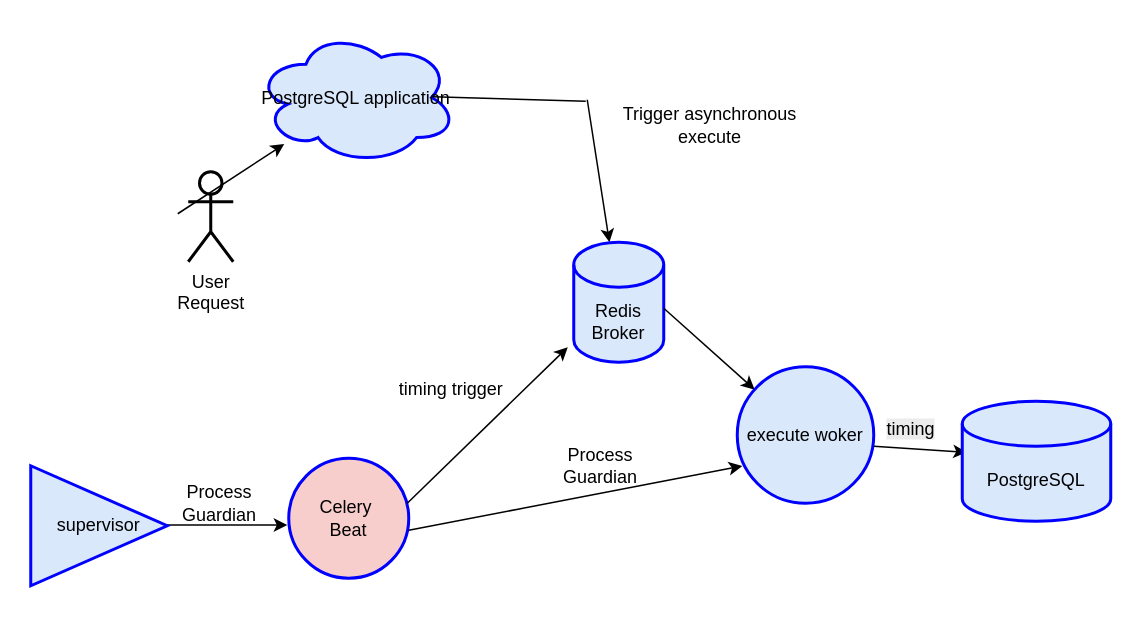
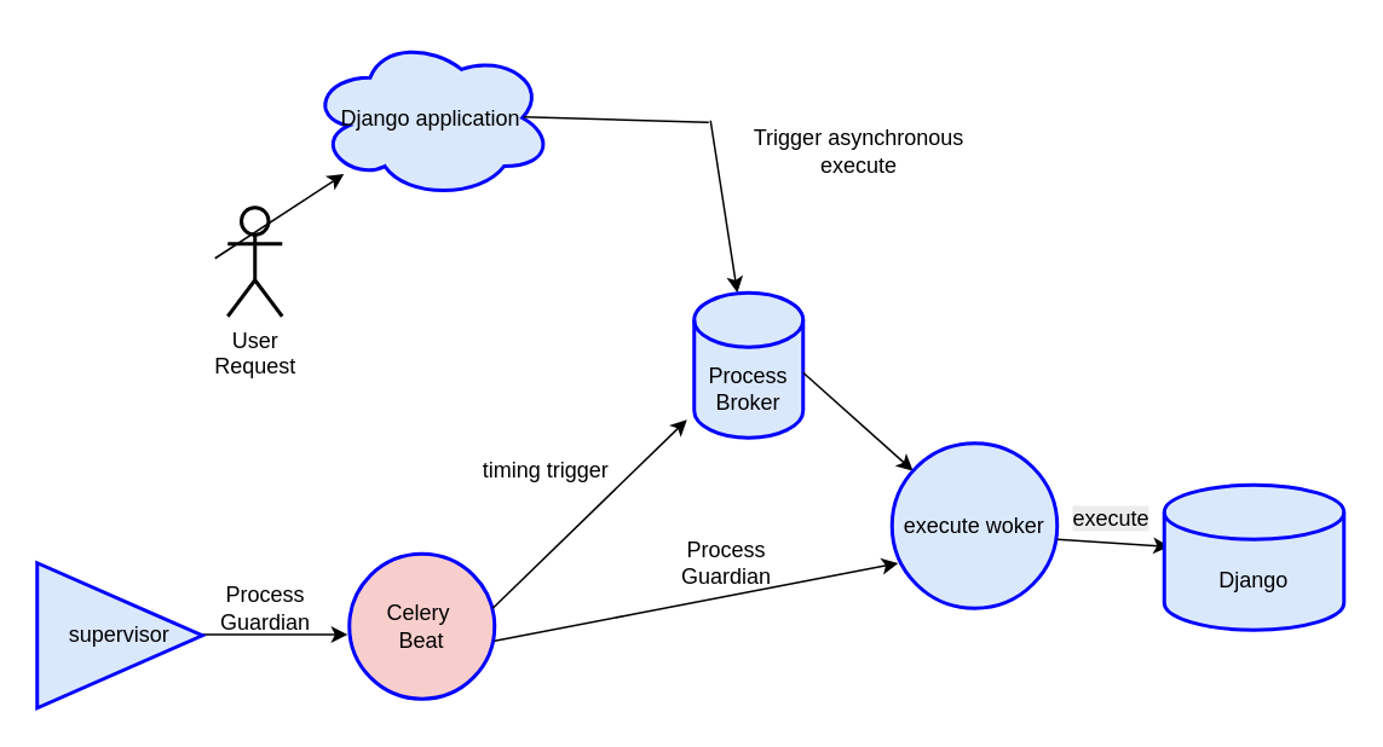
- <mxCell id="4" value="PostgreSQL application" style="ellipse;shape=cloud;whiteSpace=wrap;html=1;fillColor=#dae8fc;strokeColor=#0000FF;strokeWidth=2;" vertex="1" parent="1"><mxGeometry x="170" y="20" width="134" height="89" as="geometry" /></mxCell>
+ <mxCell id="4" value="Django application" style="ellipse;shape=cloud;whiteSpace=wrap;html=1;fillColor=#dae8fc;strokeColor=#0000FF;strokeWidth=2;" vertex="1" parent="1"><mxGeometry x="170" y="20" width="134" height="89" as="geometry" /></mxCell>
- <mxCell id="7" value="Redis&lt;div&gt;Broker&lt;/div&gt;" style="shape=cylinder3;whiteSpace=wrap;html=1;boundedLbl=1;backgroundOutline=1;size=15;fillColor=#dae8fc;strokeColor=#0000FF;strokeWidth=2;" vertex="1" parent="1"><mxGeometry x="382" y="161" width="60" height="80" as="geometry" /></mxCell>
+ <mxCell id="7" value="Process&lt;div&gt;Broker&lt;/div&gt;" style="shape=cylinder3;whiteSpace=wrap;html=1;boundedLbl=1;backgroundOutline=1;size=15;fillColor=#dae8fc;strokeColor=#0000FF;strokeWidth=2;" vertex="1" parent="1"><mxGeometry x="382" y="161" width="60" height="80" as="geometry" /></mxCell>
- <mxCell id="18" value="&lt;span style=&quot;color: rgb(0, 0, 0); font-family: Helvetica; font-size: 12px; font-style: normal; font-variant-ligatures: normal; font-variant-caps: normal; font-weight: 400; letter-spacing: normal; orphans: 2; text-align: center; text-indent: 0px; text-transform: none; widows: 2; word-spacing: 0px; -webkit-text-stroke-width: 0px; white-space: normal; background-color: rgb(236, 236, 236); text-decoration-thickness: initial; text-decoration-style: initial; text-decoration-color: initial; display: inline !important; float: none;&quot;&gt;timing&lt;/span&gt;" style="text;whiteSpace=wrap;html=1;" vertex="1" parent="1"><mxGeometry x="589" y="271.5" width="70" height="36" as="geometry" /></mxCell>
+ <mxCell id="18" value="&lt;span style=&quot;color: rgb(0, 0, 0); font-family: Helvetica; font-size: 12px; font-style: normal; font-variant-ligatures: normal; font-variant-caps: normal; font-weight: 400; letter-spacing: normal; orphans: 2; text-align: center; text-indent: 0px; text-transform: none; widows: 2; word-spacing: 0px; -webkit-text-stroke-width: 0px; white-space: normal; background-color: rgb(236, 236, 236); text-decoration-thickness: initial; text-decoration-style: initial; text-decoration-color: initial; display: inline !important; float: none;&quot;&gt;execute&lt;/span&gt;" style="text;whiteSpace=wrap;html=1;" vertex="1" parent="1"><mxGeometry x="589" y="271.5" width="70" height="36" as="geometry" /></mxCell>
- <mxCell id="11" value="PostgreSQL" style="shape=cylinder3;whiteSpace=wrap;html=1;boundedLbl=1;backgroundOutline=1;size=15;fillColor=#dae8fc;strokeColor=#0000FF;strokeWidth=2;" vertex="1" parent="1"><mxGeometry x="641" y="267" width="99" height="80" as="geometry" /></mxCell>
+ <mxCell id="11" value="Django" style="shape=cylinder3;whiteSpace=wrap;html=1;boundedLbl=1;backgroundOutline=1;size=15;fillColor=#dae8fc;strokeColor=#0000FF;strokeWidth=2;" vertex="1" parent="1"><mxGeometry x="641" y="267" width="99" height="80" as="geometry" /></mxCell>
